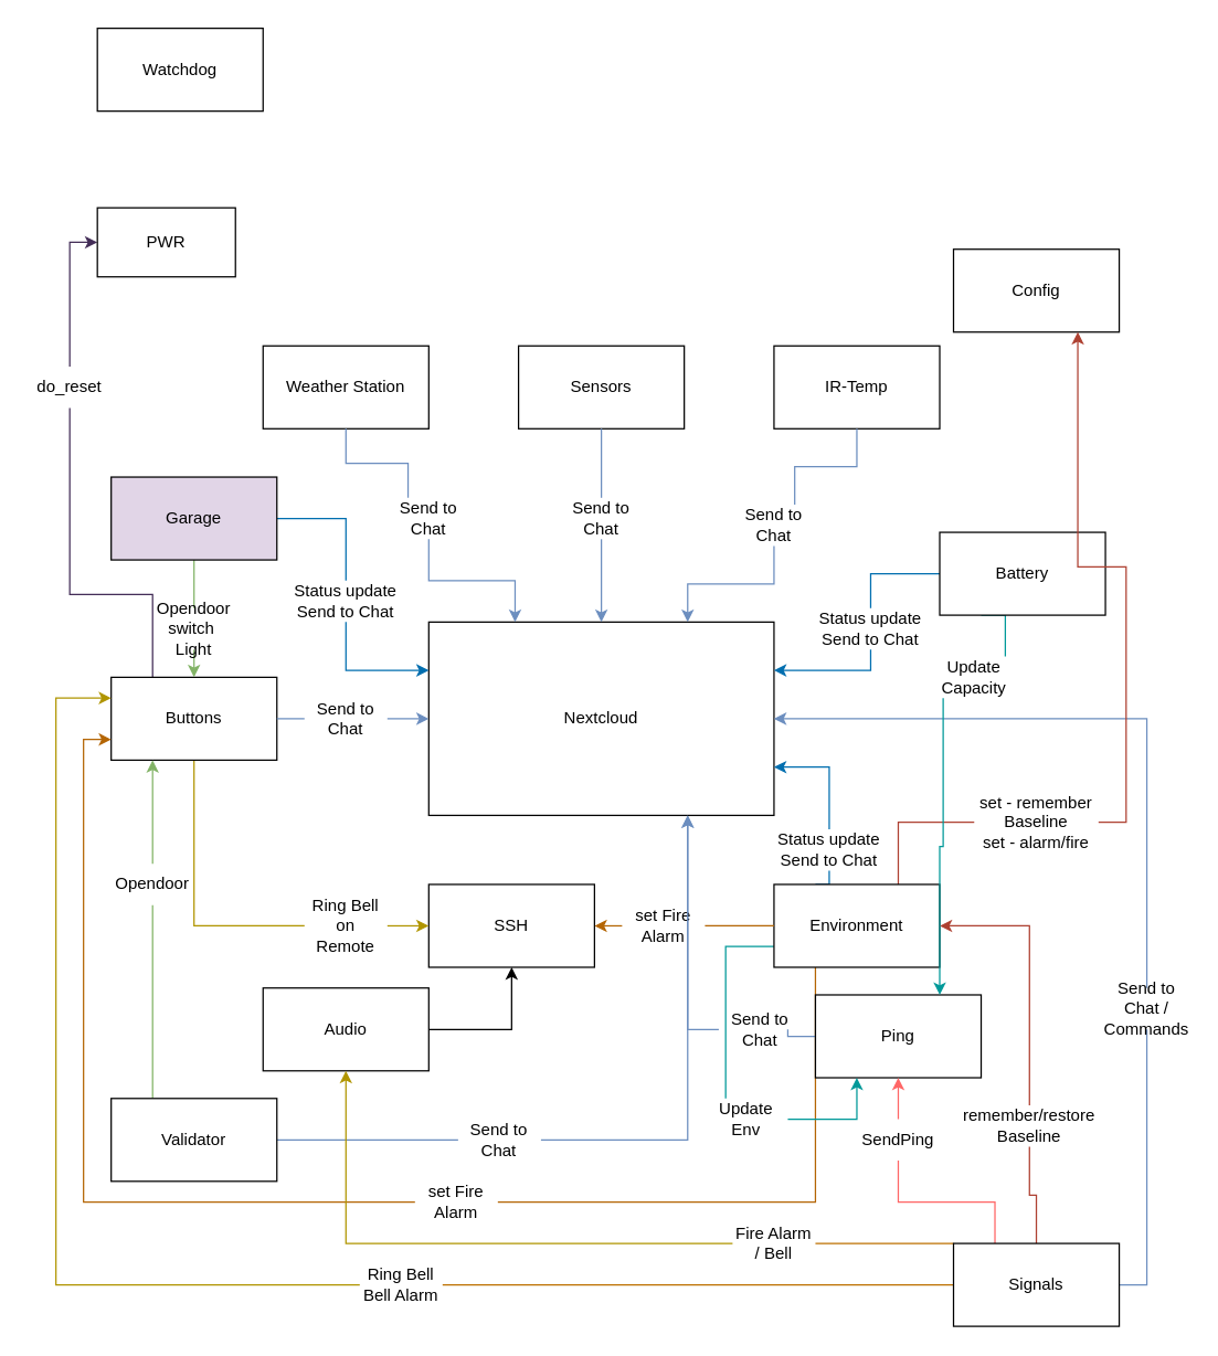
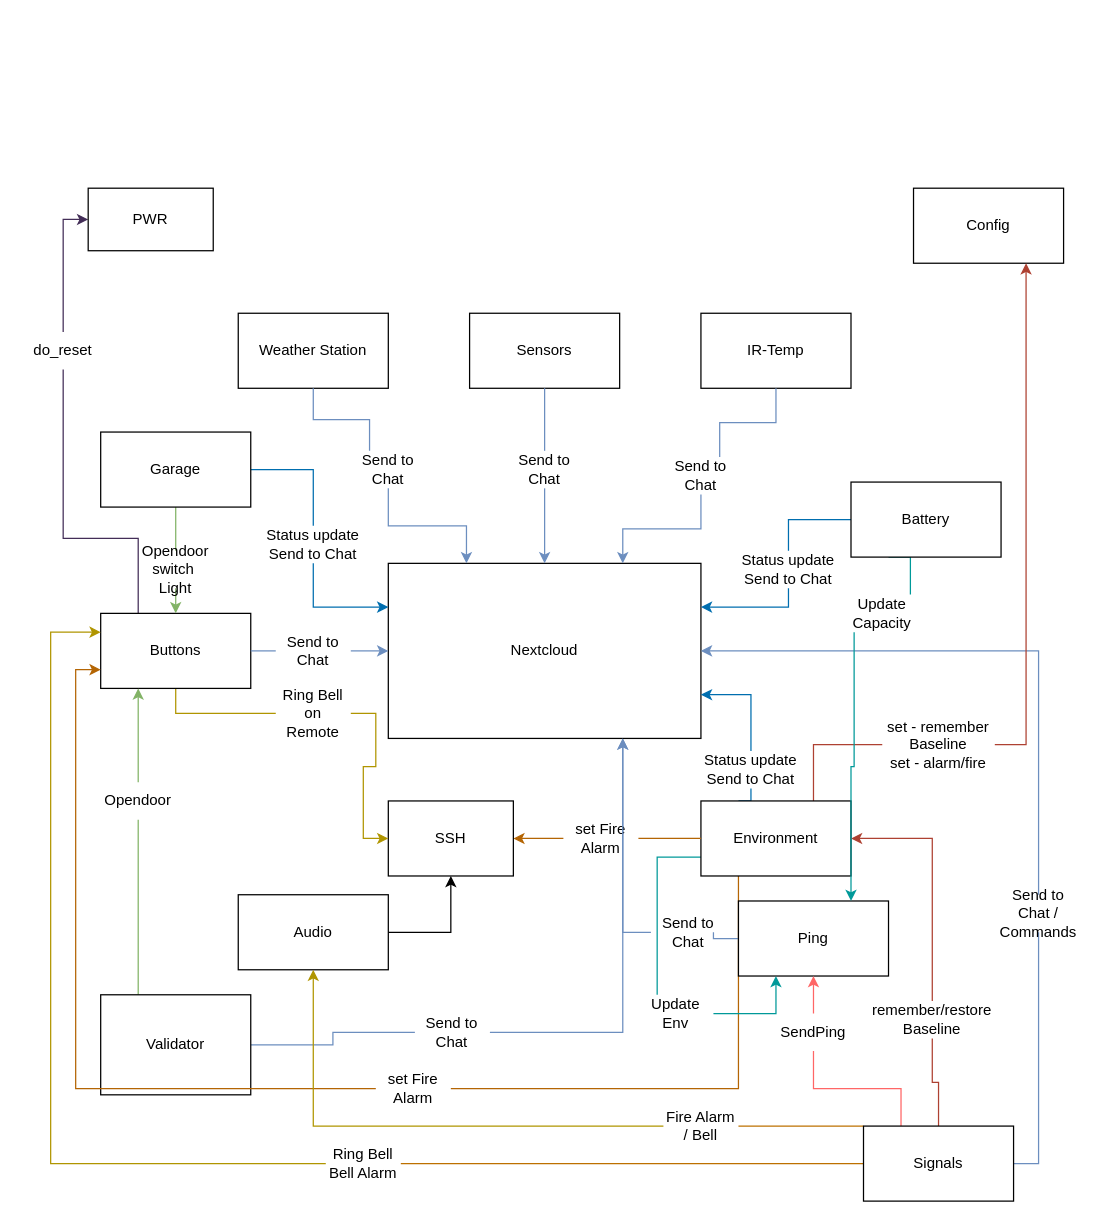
- <mxCell id="39" value="&lt;div&gt;Watchdog&lt;/div&gt;" style="rounded=0;whiteSpace=wrap;html=1;" parent="1" vertex="1"><mxGeometry x="70" y="20" width="120" height="60" as="geometry" /></mxCell>
- <mxCell id="33" value="Config" style="rounded=0;whiteSpace=wrap;html=1;" parent="1" vertex="1"><mxGeometry x="690" y="180" width="120" height="60" as="geometry" /></mxCell>
+ <mxCell id="33" value="Config" style="rounded=0;whiteSpace=wrap;html=1;" parent="1" vertex="1"><mxGeometry x="730" y="150" width="120" height="60" as="geometry" /></mxCell>
- <mxCell id="19" value="&lt;div&gt;Garage&lt;/div&gt;" style="rounded=0;whiteSpace=wrap;html=1;fillColor=#e1d5e7;" parent="1" vertex="1"><mxGeometry x="80" y="345" width="120" height="60" as="geometry" /></mxCell>
+ <mxCell id="19" value="&lt;div&gt;Garage&lt;/div&gt;" style="rounded=0;whiteSpace=wrap;html=1;" parent="1" vertex="1"><mxGeometry x="80" y="345" width="120" height="60" as="geometry" /></mxCell>
- <mxCell id="49" value="&lt;div&gt;Ring Bell on Remote&lt;/div&gt;" style="text;html=1;strokeColor=none;fillColor=none;align=center;verticalAlign=middle;whiteSpace=wrap;rounded=0;" parent="1" vertex="1"><mxGeometry x="220" y="655" width="60" height="30" as="geometry" /></mxCell>
+ <mxCell id="49" value="&lt;div&gt;Ring Bell on Remote&lt;/div&gt;" style="text;html=1;strokeColor=none;fillColor=none;align=center;verticalAlign=middle;whiteSpace=wrap;rounded=0;" parent="1" vertex="1"><mxGeometry x="220" y="555" width="60" height="30" as="geometry" /></mxCell>
- <mxCell id="32" value="&lt;div&gt;SSH&lt;/div&gt;" style="rounded=0;whiteSpace=wrap;html=1;" parent="1" vertex="1"><mxGeometry x="310" y="640" width="120" height="60" as="geometry" /></mxCell>
+ <mxCell id="32" value="&lt;div&gt;SSH&lt;/div&gt;" style="rounded=0;whiteSpace=wrap;html=1;" parent="1" vertex="1"><mxGeometry x="310" y="640" width="100" height="60" as="geometry" /></mxCell>
- <mxCell id="16" value="&lt;div&gt;Validator&lt;/div&gt;" style="rounded=0;whiteSpace=wrap;html=1;" parent="1" vertex="1"><mxGeometry x="80" y="795" width="120" height="60" as="geometry" /></mxCell>
+ <mxCell id="16" value="&lt;div&gt;Validator&lt;/div&gt;" style="rounded=0;whiteSpace=wrap;html=1;" parent="1" vertex="1"><mxGeometry x="80" y="795" width="120" height="80" as="geometry" /></mxCell>
